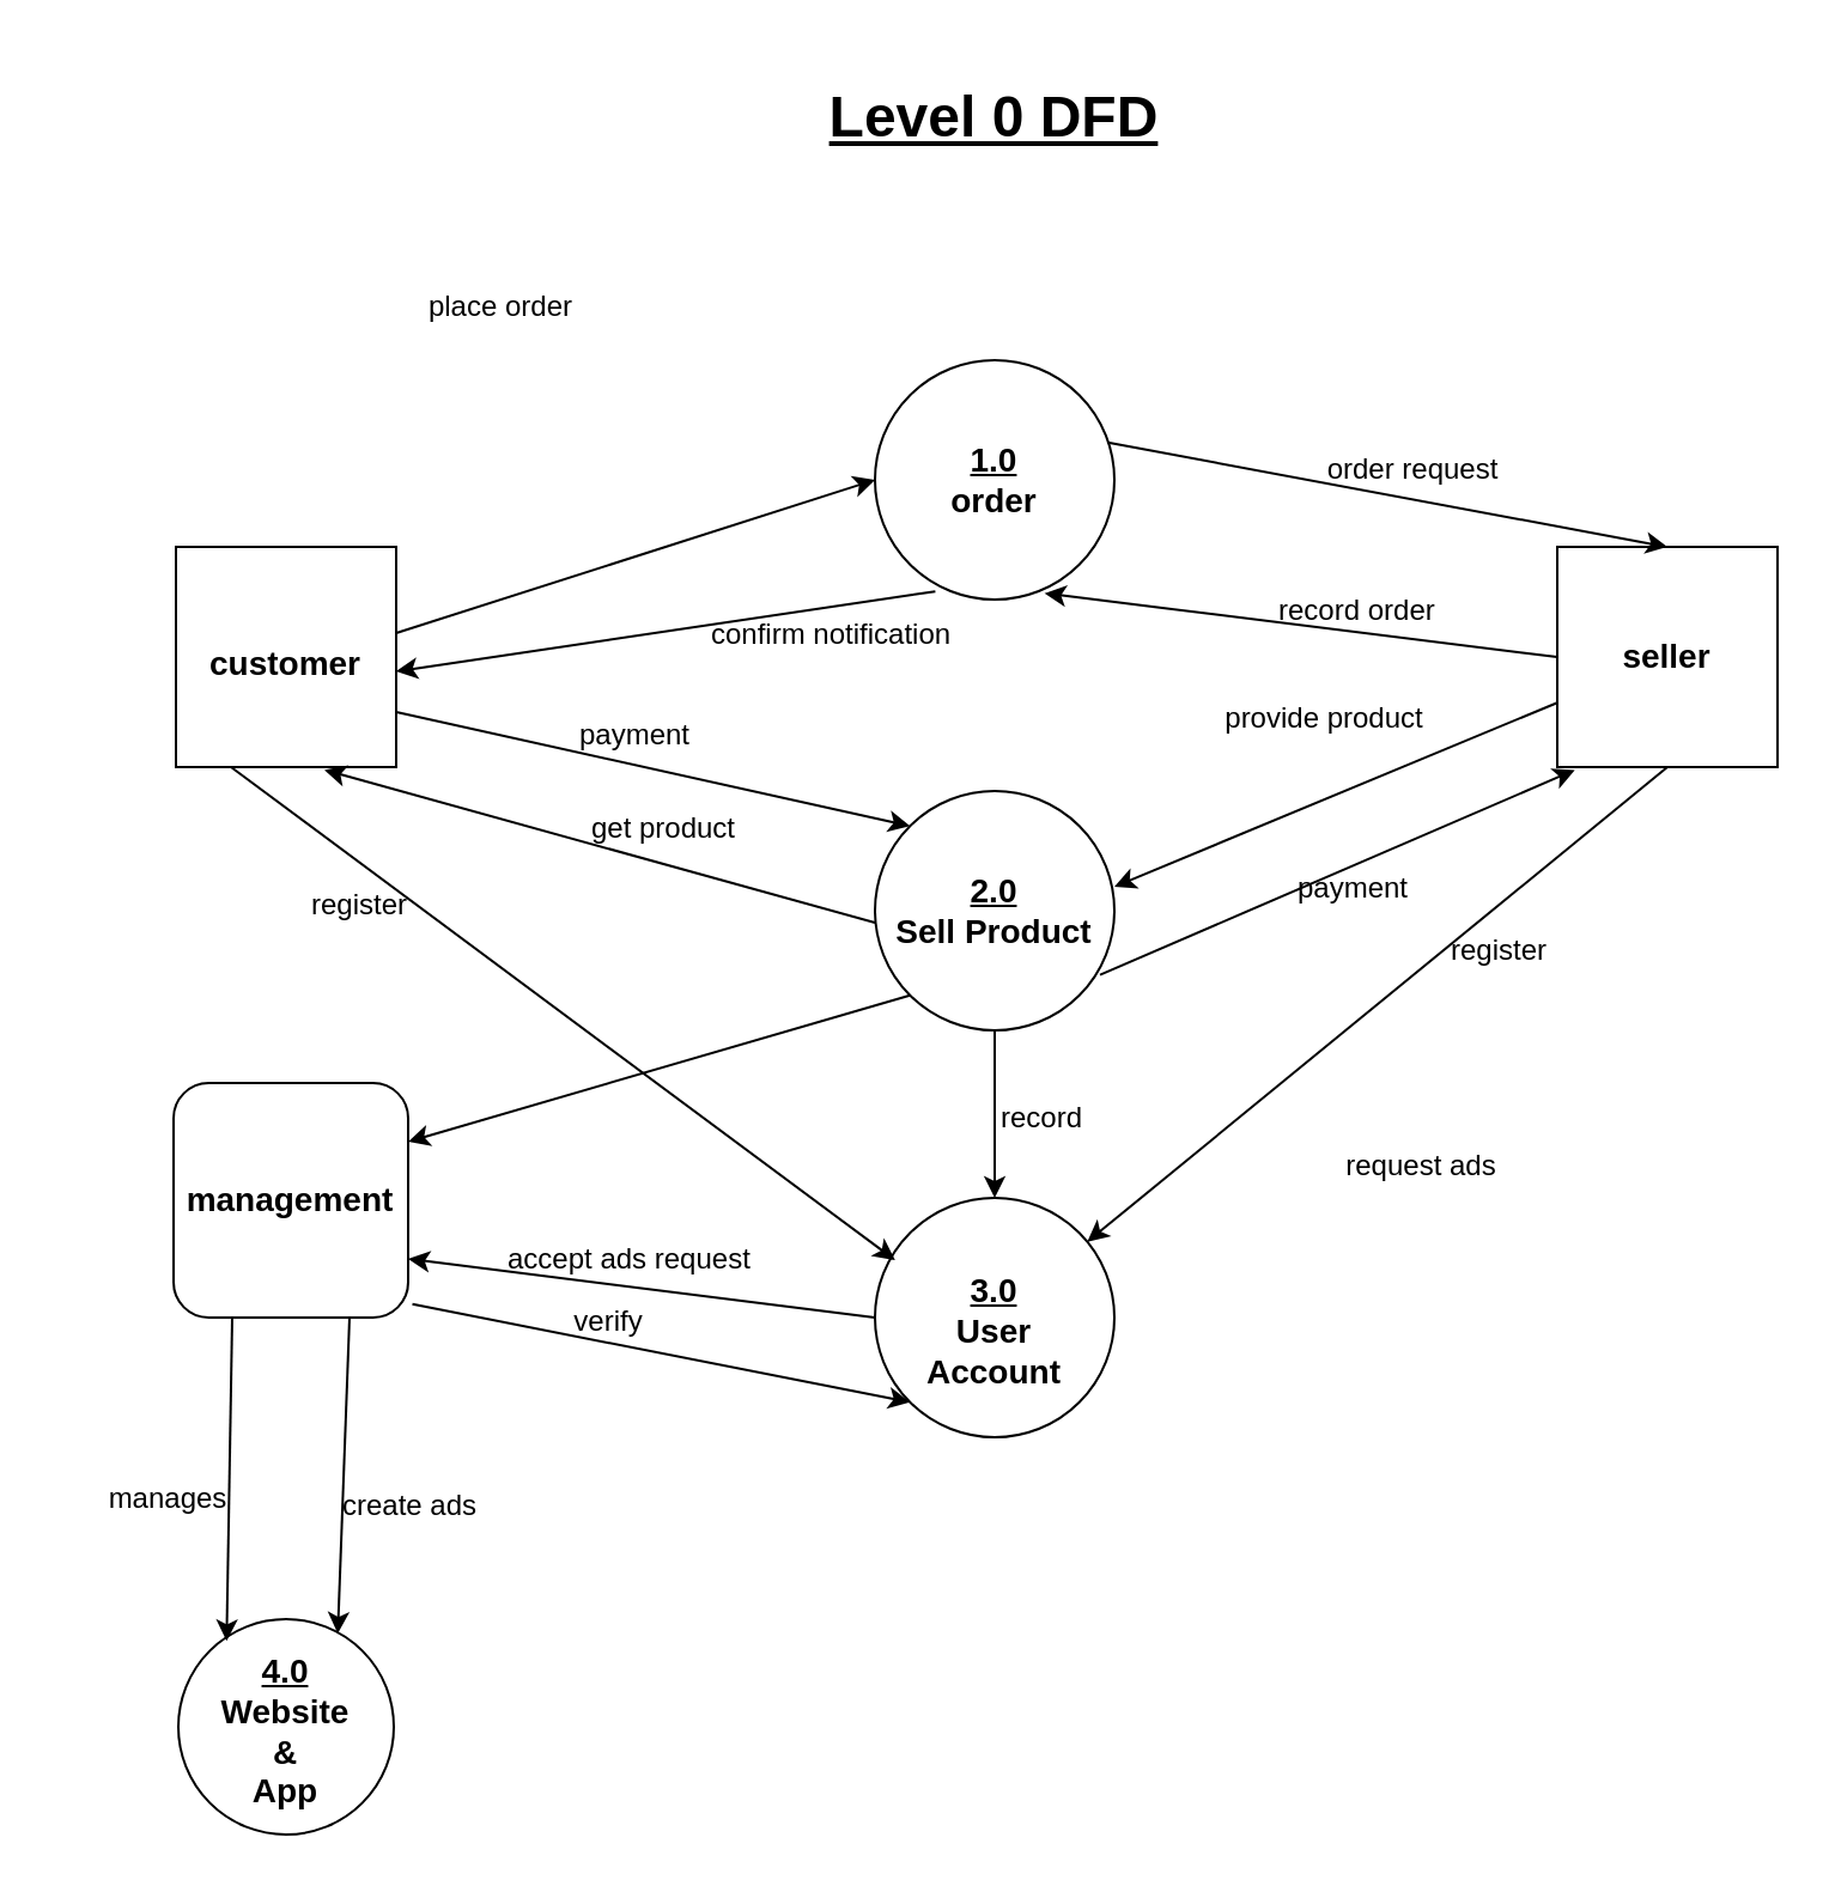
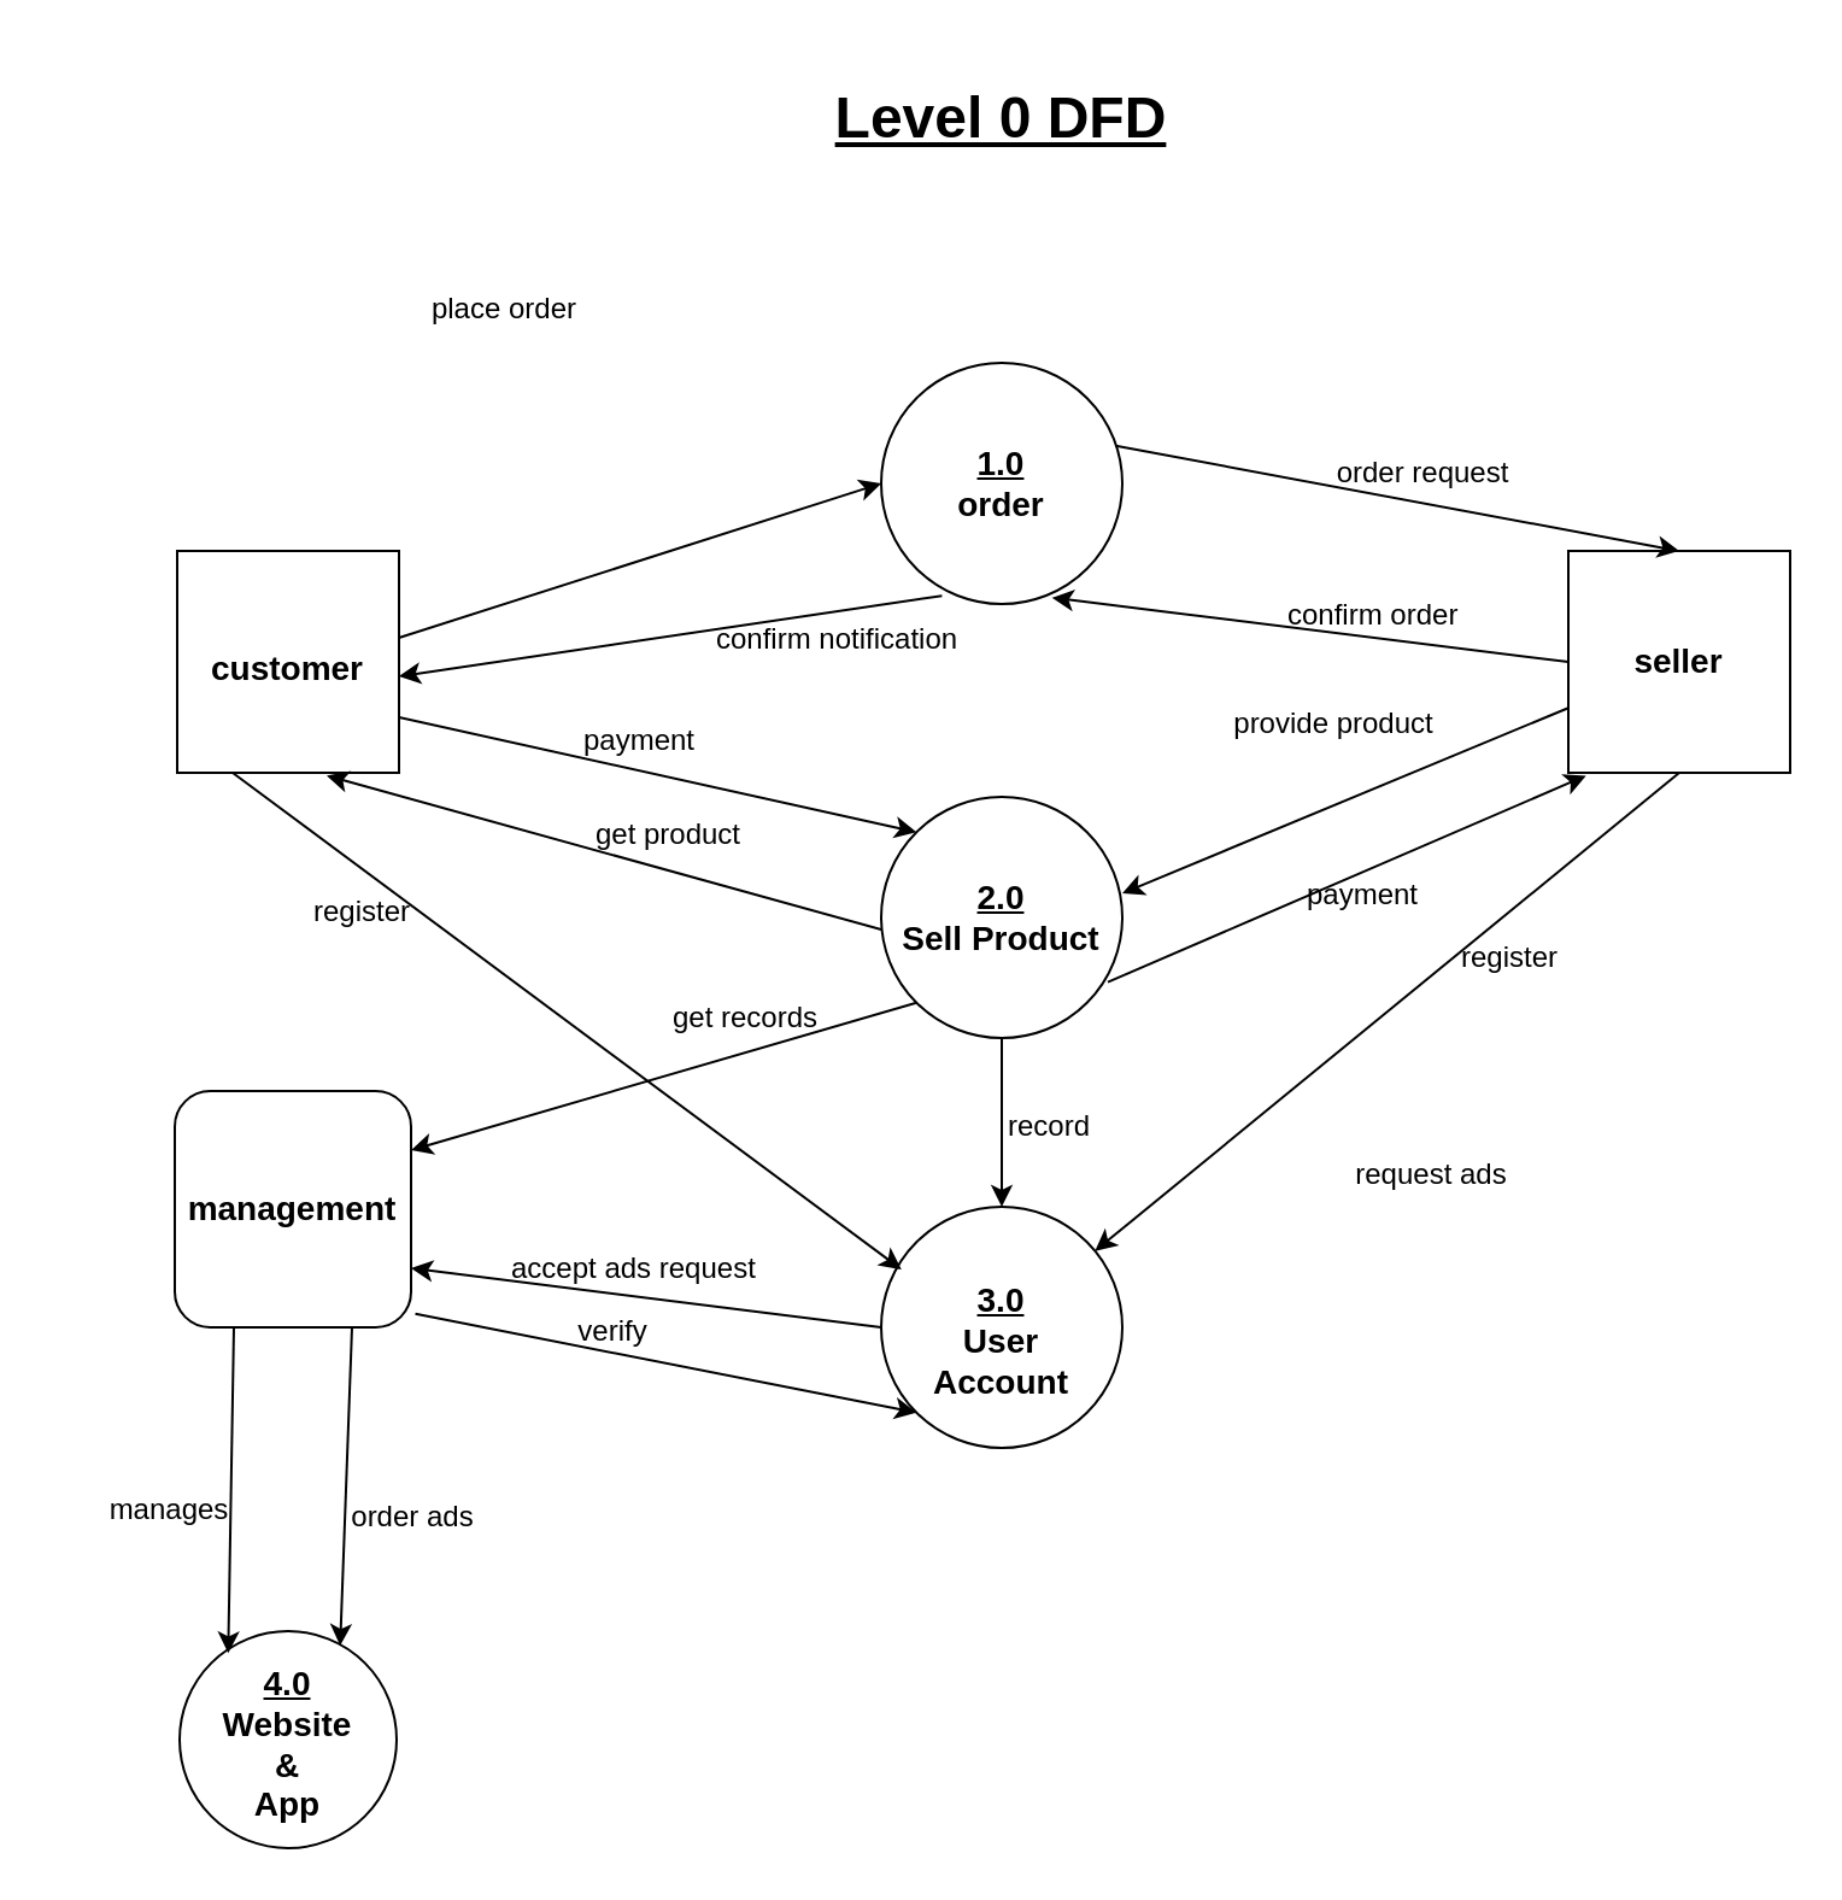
- <mxCell id="44" value="record order" style="text;html=1;resizable=0;points=[];autosize=1;align=left;verticalAlign=top;spacingTop=-4;" vertex="1" parent="1"><mxGeometry x="532" y="245" width="90" height="20" as="geometry" /></mxCell>
+ <mxCell id="44" value="confirm order" style="text;html=1;resizable=0;points=[];autosize=1;align=left;verticalAlign=top;spacingTop=-4;" vertex="1" parent="1"><mxGeometry x="532" y="245" width="90" height="20" as="geometry" /></mxCell>
+ <mxCell id="23" value="get records" style="text;html=1;strokeColor=none;fillColor=none;align=center;verticalAlign=middle;whiteSpace=wrap;rounded=0;" parent="1" vertex="1"><mxGeometry x="254" y="412" width="110" height="20" as="geometry" /></mxCell>
- <mxCell id="37" value="create ads" style="text;html=1;strokeColor=none;fillColor=none;align=center;verticalAlign=middle;whiteSpace=wrap;rounded=0;" parent="1" vertex="1"><mxGeometry x="116" y="619" width="110" height="20" as="geometry" /></mxCell>
+ <mxCell id="37" value="order ads" style="text;html=1;strokeColor=none;fillColor=none;align=center;verticalAlign=middle;whiteSpace=wrap;rounded=0;" parent="1" vertex="1"><mxGeometry x="116" y="619" width="110" height="20" as="geometry" /></mxCell>
